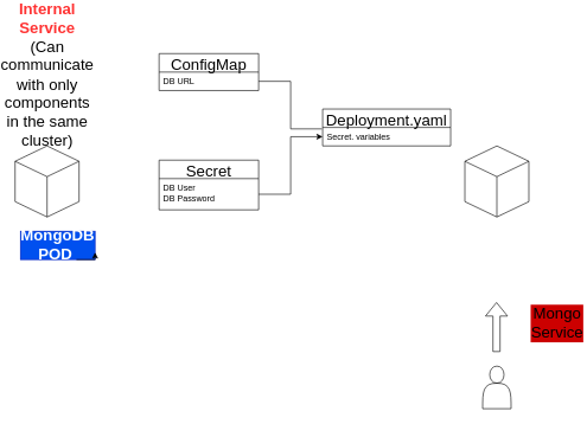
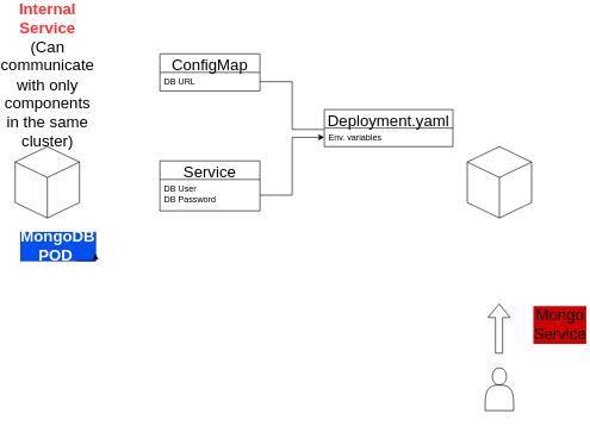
- <mxCell id="12" value="Secret. variables" style="text;strokeColor=none;fillColor=none;align=left;verticalAlign=top;spacingLeft=4;spacingRight=4;overflow=hidden;rotatable=0;points=[[0,0.5],[1,0.5]];portConstraint=eastwest;" parent="11" vertex="1"><mxGeometry y="26" width="180" height="26" as="geometry" /></mxCell>
+ <mxCell id="12" value="Env. variables" style="text;strokeColor=none;fillColor=none;align=left;verticalAlign=top;spacingLeft=4;spacingRight=4;overflow=hidden;rotatable=0;points=[[0,0.5],[1,0.5]];portConstraint=eastwest;" parent="11" vertex="1"><mxGeometry y="26" width="180" height="26" as="geometry" /></mxCell>
- <mxCell id="9" value="Secret" style="swimlane;fontStyle=0;childLayout=stackLayout;horizontal=1;startSize=26;fillColor=none;horizontalStack=0;resizeParent=1;resizeParentMax=0;resizeLast=0;collapsible=1;marginBottom=0;fontSize=22;labelBackgroundColor=none;" parent="1" vertex="1"><mxGeometry x="223" y="170" width="140" height="70" as="geometry" /></mxCell>
+ <mxCell id="9" value="Service" style="swimlane;fontStyle=0;childLayout=stackLayout;horizontal=1;startSize=26;fillColor=none;horizontalStack=0;resizeParent=1;resizeParentMax=0;resizeLast=0;collapsible=1;marginBottom=0;fontSize=22;labelBackgroundColor=none;" parent="1" vertex="1"><mxGeometry x="223" y="170" width="140" height="70" as="geometry" /></mxCell>
